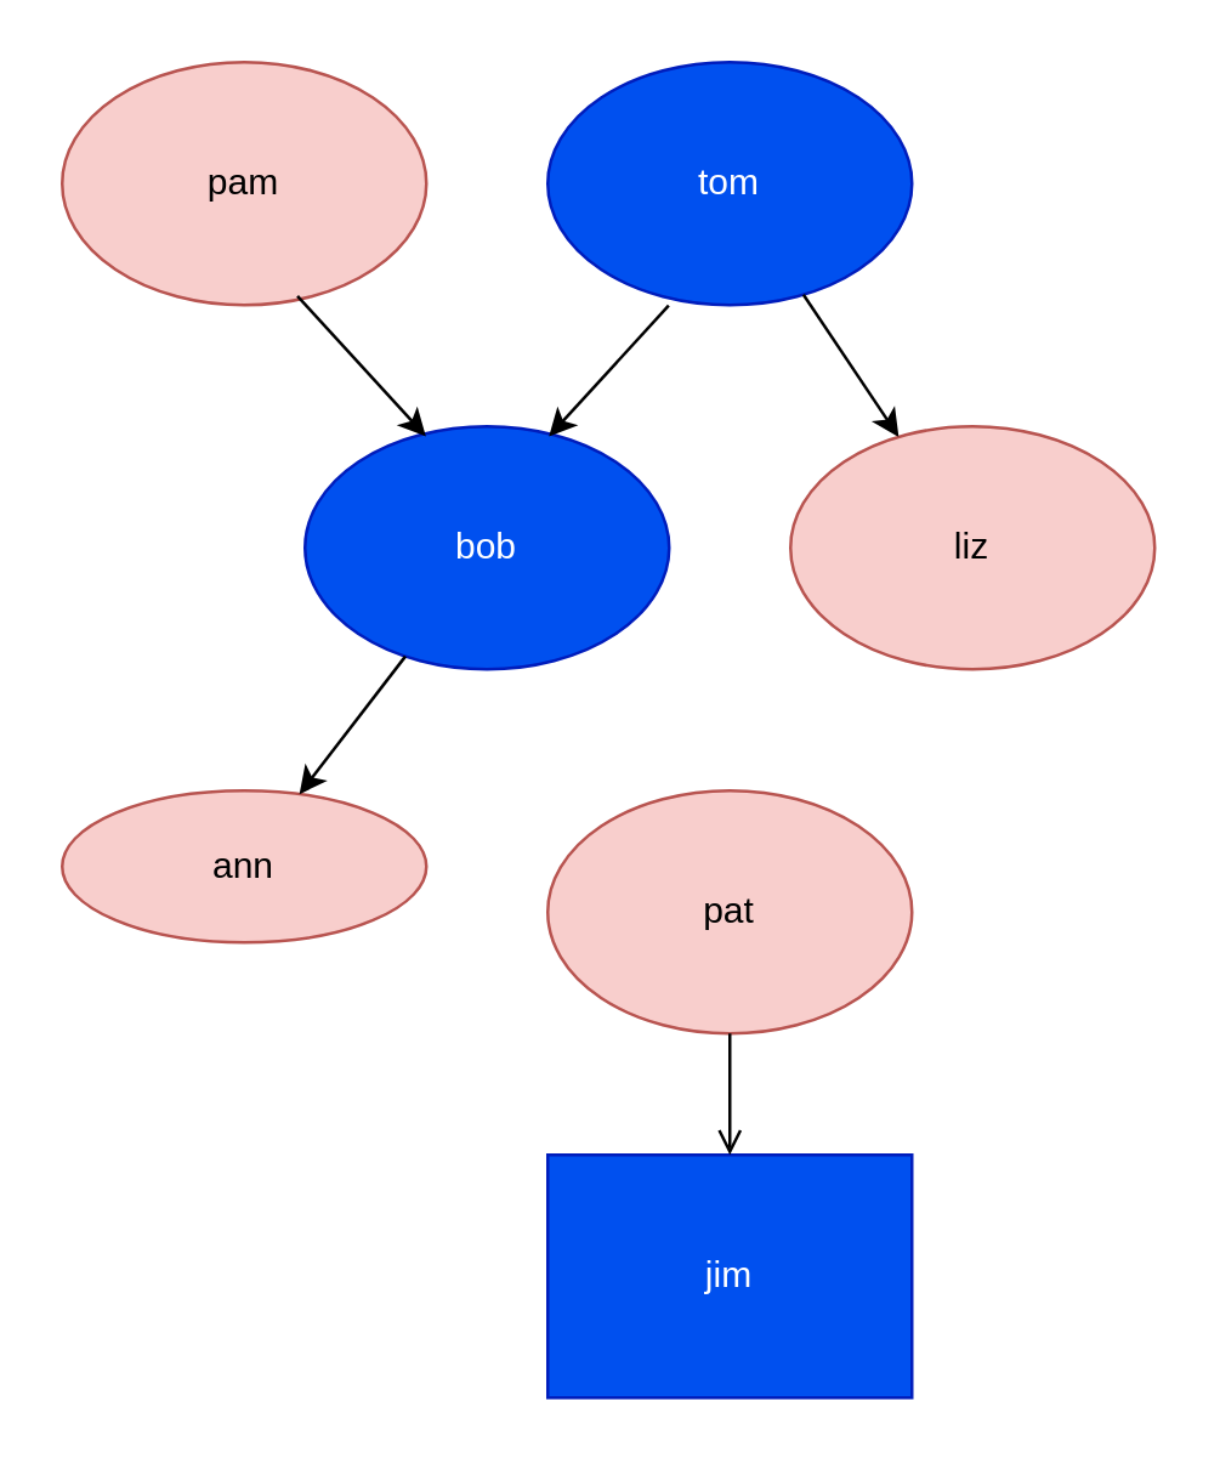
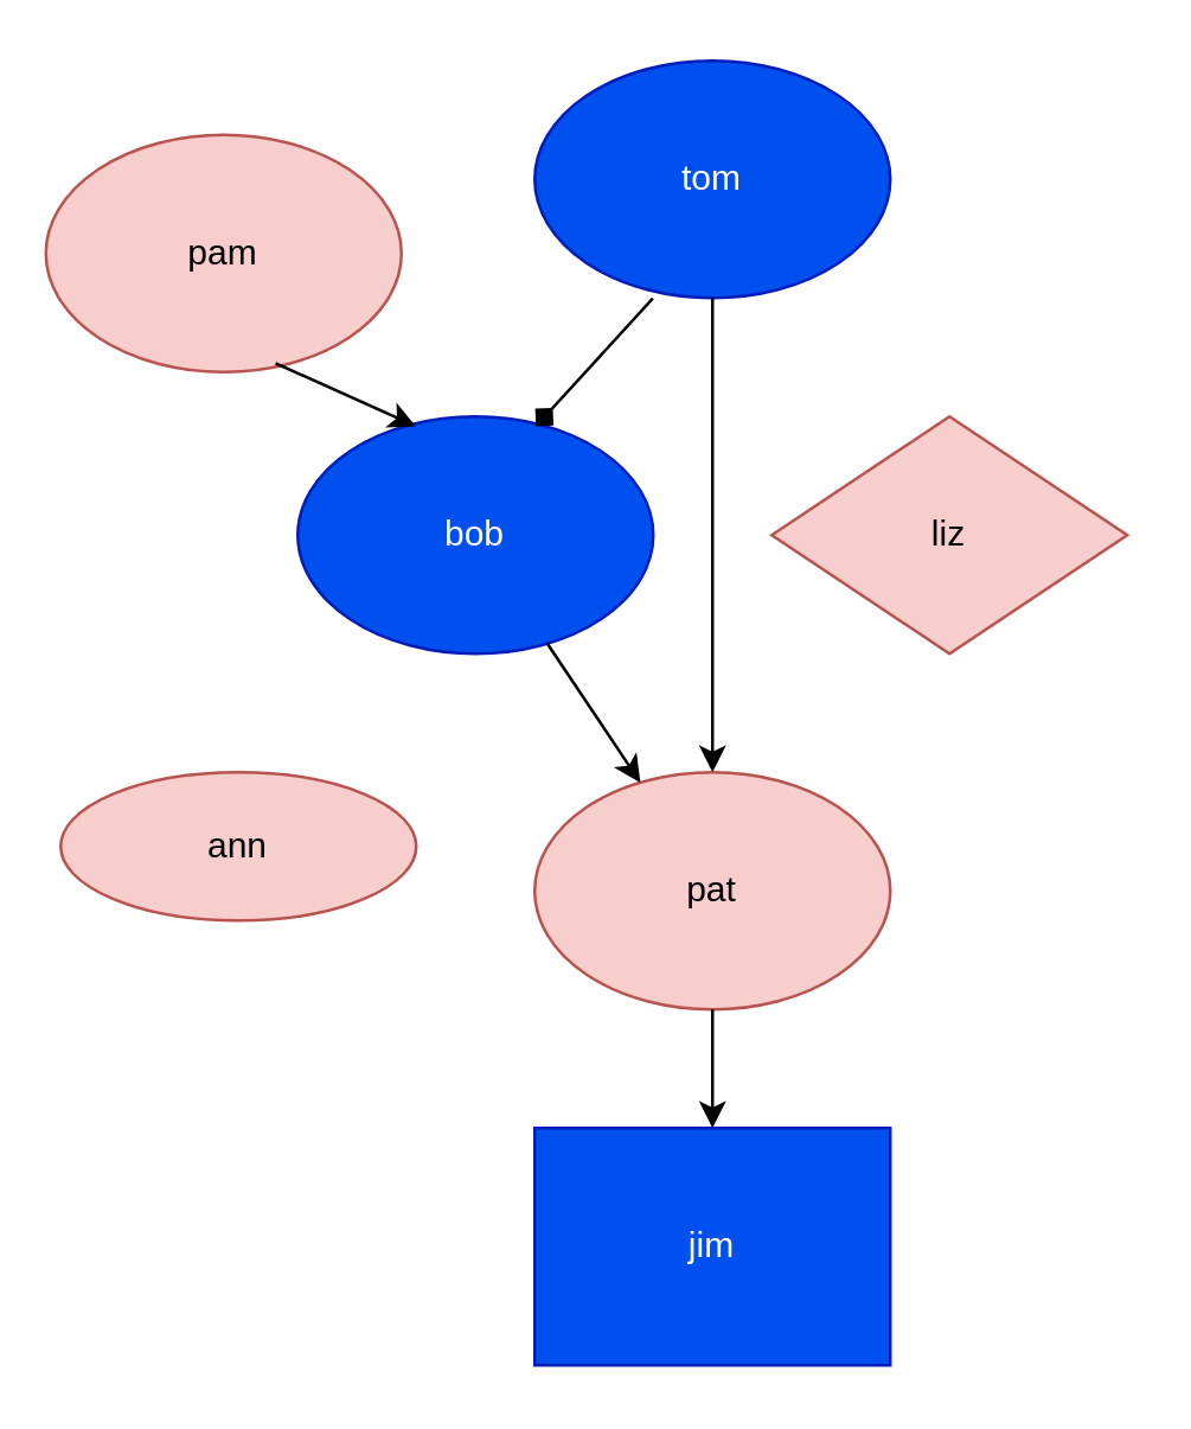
- <mxCell id="2" value="pam" style="ellipse;whiteSpace=wrap;html=1;fillColor=#f8cecc;strokeColor=#b85450;" vertex="1" parent="1"><mxGeometry x="20" y="20" width="120" height="80" as="geometry" /></mxCell>
+ <mxCell id="2" value="pam" style="ellipse;whiteSpace=wrap;html=1;fillColor=#f8cecc;strokeColor=#b85450;" vertex="1" parent="1"><mxGeometry x="15" y="45" width="120" height="80" as="geometry" /></mxCell>
- <mxCell id="8" value="" style="endArrow=classic;html=1;rounded=0;" edge="1" parent="1" source="4" target="5"><mxGeometry width="50" height="50" relative="1" as="geometry"><mxPoint x="260" y="100" as="sourcePoint" /><mxPoint x="300" y="140" as="targetPoint" /></mxGeometry></mxCell>
+ <mxCell id="8" value="" style="endArrow=classic;html=1;rounded=0;" edge="1" parent="1" source="4" target="10"><mxGeometry width="50" height="50" relative="1" as="geometry"><mxPoint x="260" y="100" as="sourcePoint" /><mxPoint x="300" y="140" as="targetPoint" /></mxGeometry></mxCell>
- <mxCell id="7" value="" style="endArrow=classic;html=1;rounded=0;exitX=0.332;exitY=1.002;exitDx=0;exitDy=0;exitPerimeter=0;entryX=0.67;entryY=0.041;entryDx=0;entryDy=0;entryPerimeter=0;" edge="1" parent="1" source="4" target="3"><mxGeometry width="50" height="50" relative="1" as="geometry"><mxPoint x="220" y="110" as="sourcePoint" /><mxPoint x="180" y="140" as="targetPoint" /></mxGeometry></mxCell>
+ <mxCell id="7" value="" style="endArrow=diamond;html=1;rounded=0;exitX=0.332;exitY=1.002;exitDx=0;exitDy=0;exitPerimeter=0;entryX=0.67;entryY=0.041;entryDx=0;entryDy=0;entryPerimeter=0;" edge="1" parent="1" source="4" target="3"><mxGeometry width="50" height="50" relative="1" as="geometry"><mxPoint x="220" y="110" as="sourcePoint" /><mxPoint x="180" y="140" as="targetPoint" /></mxGeometry></mxCell>
- <mxCell id="5" value="liz" style="ellipse;whiteSpace=wrap;html=1;fillColor=#f8cecc;strokeColor=#b85450;" vertex="1" parent="1"><mxGeometry x="260" y="140" width="120" height="80" as="geometry" /></mxCell>
+ <mxCell id="5" value="liz" style="rhombus;whiteSpace=wrap;html=1;fillColor=#f8cecc;strokeColor=#b85450;" vertex="1" parent="1"><mxGeometry x="260" y="140" width="120" height="80" as="geometry" /></mxCell>
- <mxCell id="12" value="" style="endArrow=classic;html=1;rounded=0;" edge="1" parent="1" source="3" target="9"><mxGeometry width="50" height="50" relative="1" as="geometry"><mxPoint x="140" y="220" as="sourcePoint" /><mxPoint x="180" y="260" as="targetPoint" /></mxGeometry></mxCell>
+ <mxCell id="12" value="" style="endArrow=classic;html=1;rounded=0;" edge="1" parent="1" source="3" target="10"><mxGeometry width="50" height="50" relative="1" as="geometry"><mxPoint x="140" y="220" as="sourcePoint" /><mxPoint x="180" y="260" as="targetPoint" /></mxGeometry></mxCell>
- <mxCell id="13" value="" style="endArrow=open;html=1;rounded=0;entryX=0.5;entryY=0;entryDx=0;entryDy=0;" edge="1" parent="1" source="10" target="11"><mxGeometry width="50" height="50" relative="1" as="geometry"><mxPoint x="240" y="340" as="sourcePoint" /><mxPoint x="280" y="380" as="targetPoint" /></mxGeometry></mxCell>
+ <mxCell id="13" value="" style="endArrow=classic;html=1;rounded=0;entryX=0.5;entryY=0;entryDx=0;entryDy=0;" edge="1" parent="1" source="10" target="11"><mxGeometry width="50" height="50" relative="1" as="geometry"><mxPoint x="240" y="340" as="sourcePoint" /><mxPoint x="280" y="380" as="targetPoint" /></mxGeometry></mxCell>
